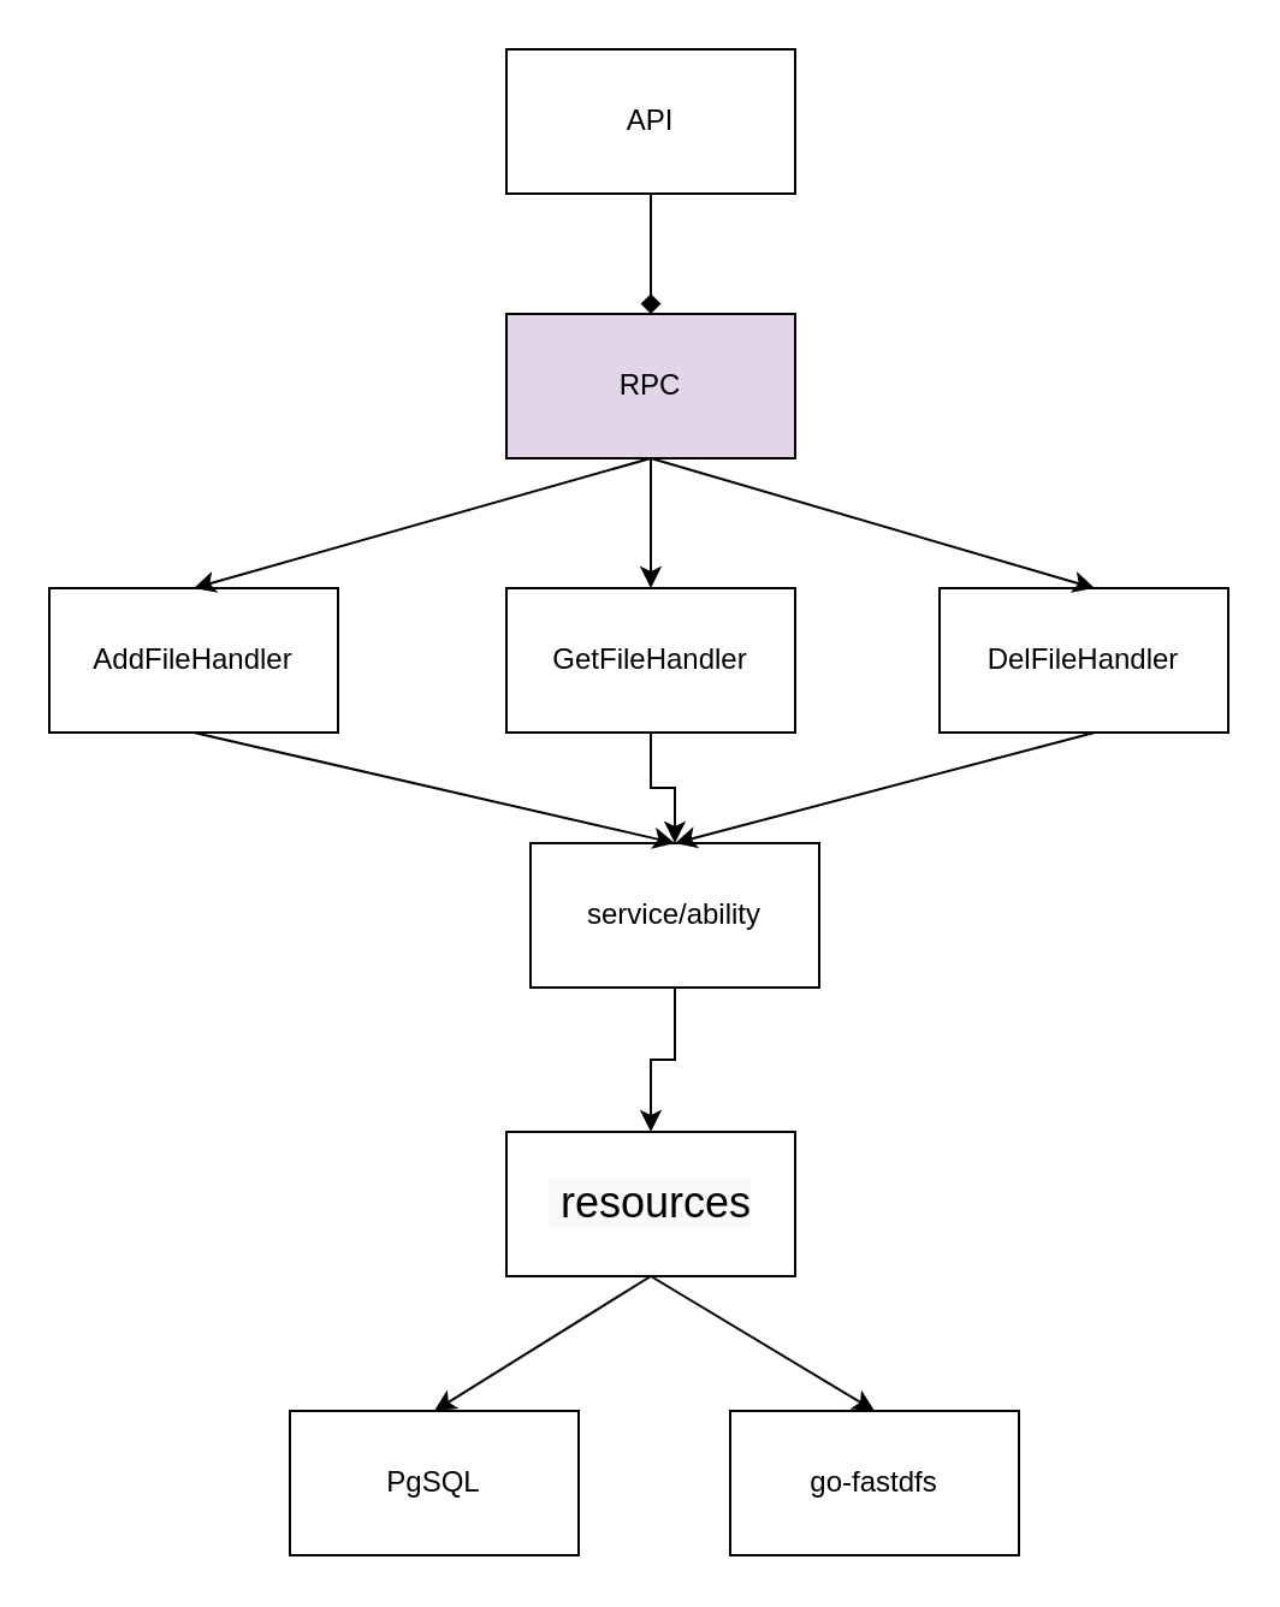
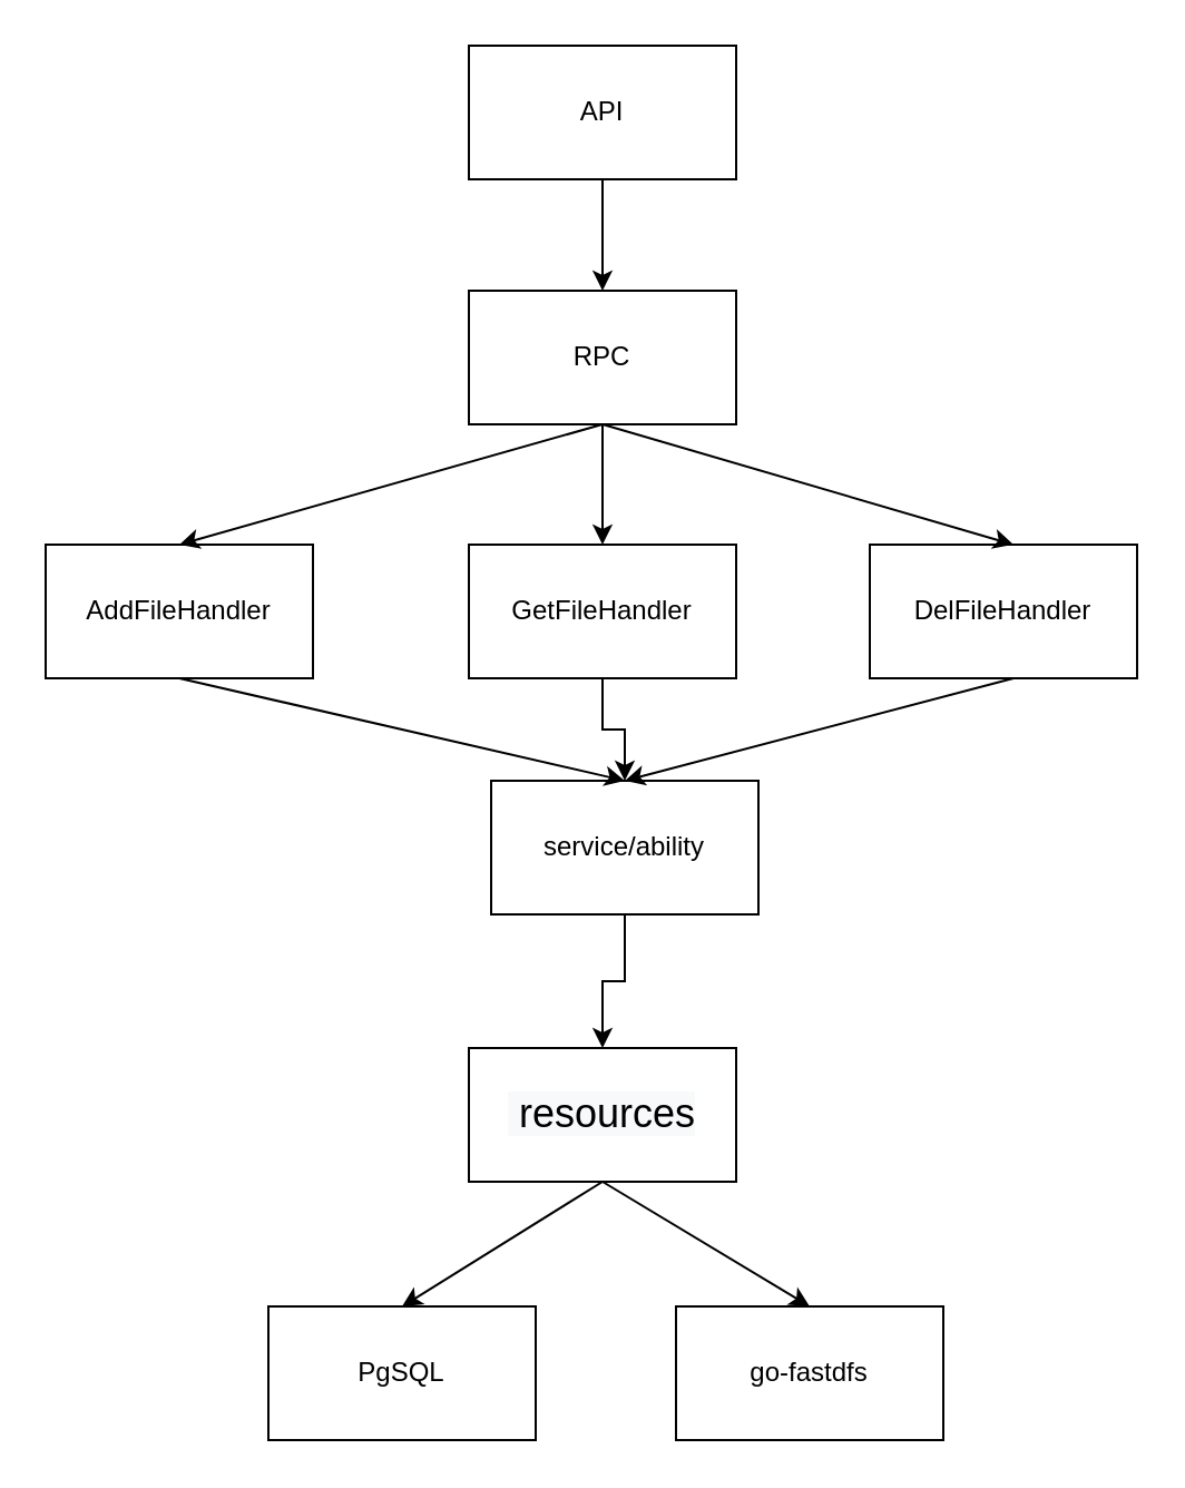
- <mxCell id="2" value="" style="edgeStyle=orthogonalEdgeStyle;rounded=0;orthogonalLoop=1;jettySize=auto;html=1;endArrow=diamond;" edge="1" parent="1" source="3" target="4"><mxGeometry relative="1" as="geometry" /></mxCell>
+ <mxCell id="2" value="" style="edgeStyle=orthogonalEdgeStyle;rounded=0;orthogonalLoop=1;jettySize=auto;html=1;" edge="1" parent="1" source="3" target="4"><mxGeometry relative="1" as="geometry" /></mxCell>
- <mxCell id="4" value="RPC" style="rounded=0;whiteSpace=wrap;html=1;fillColor=#e1d5e7;" vertex="1" parent="1"><mxGeometry x="210" y="130" width="120" height="60" as="geometry" /></mxCell>
+ <mxCell id="4" value="RPC" style="rounded=0;whiteSpace=wrap;html=1;" vertex="1" parent="1"><mxGeometry x="210" y="130" width="120" height="60" as="geometry" /></mxCell>
